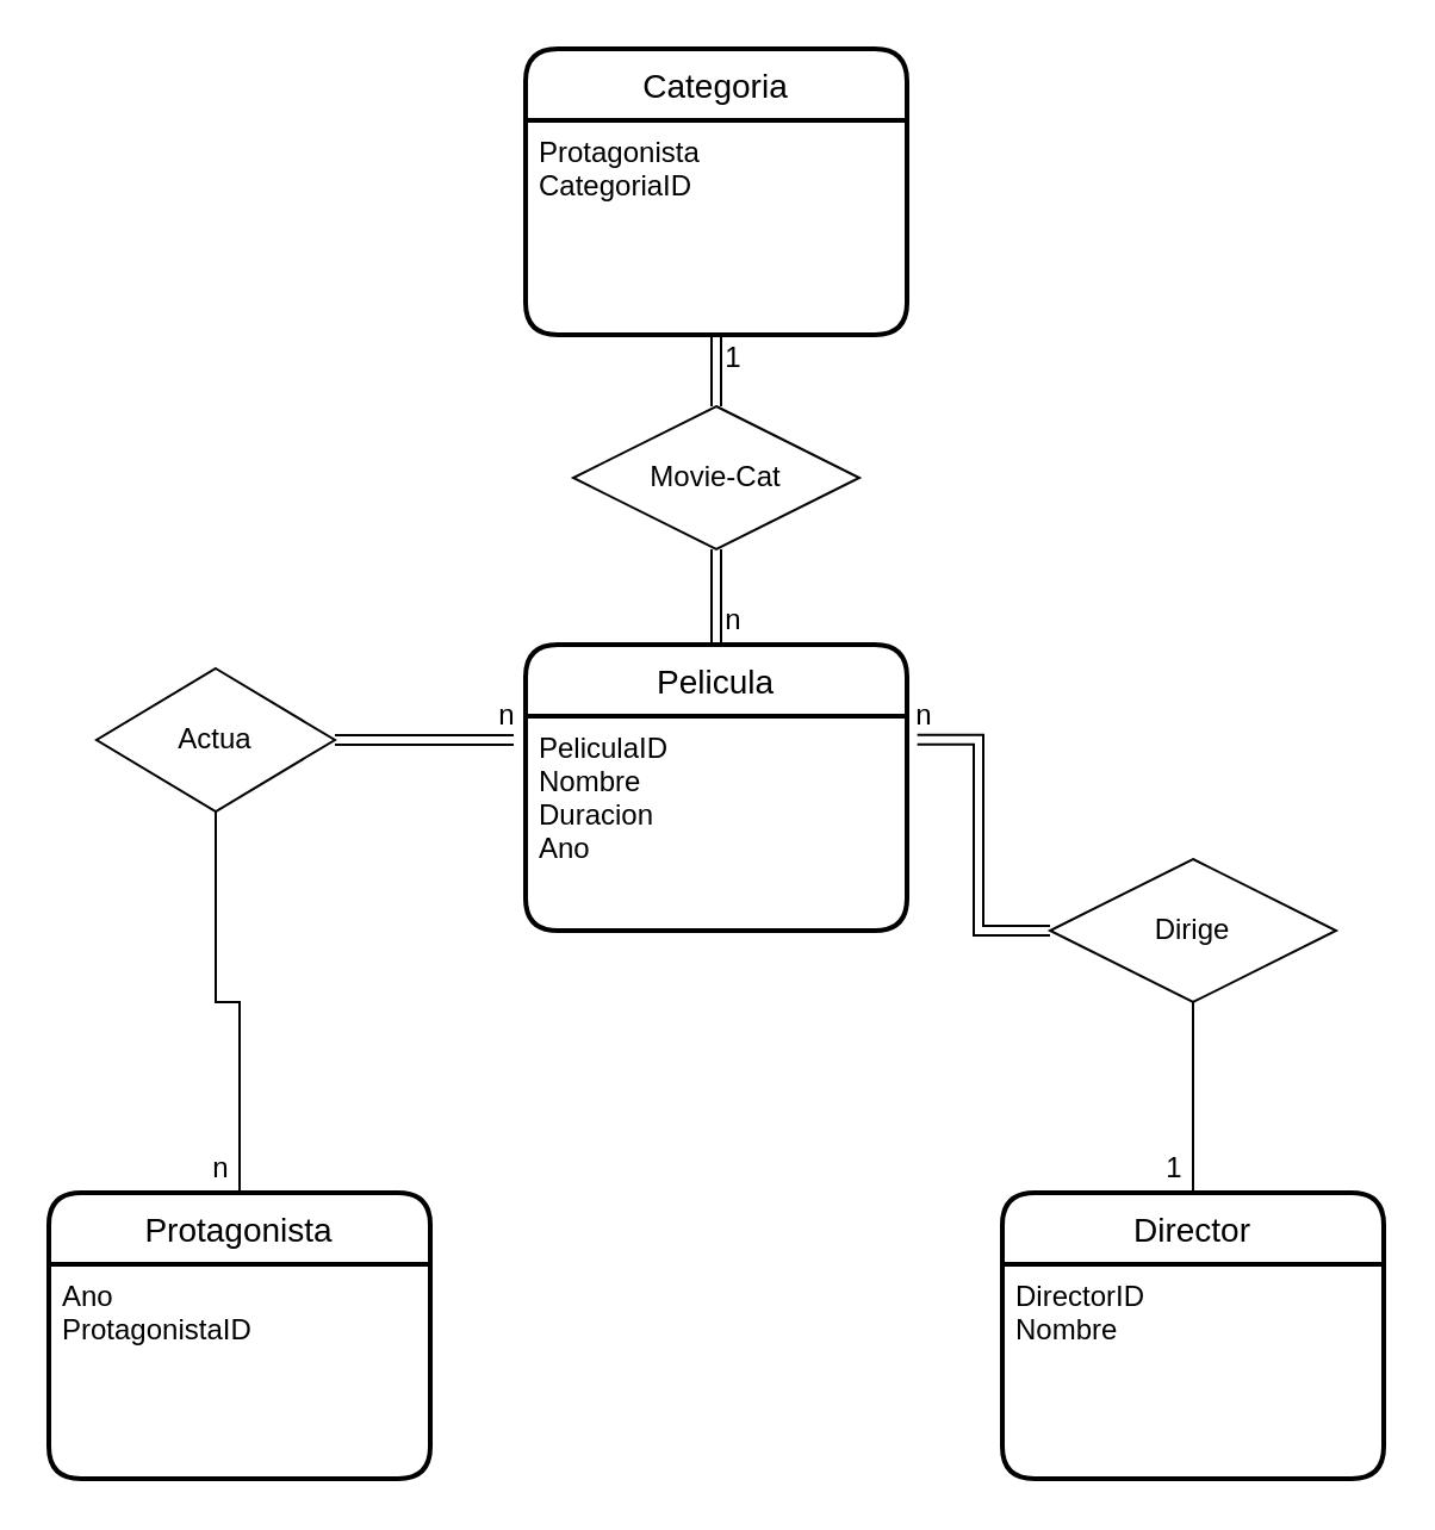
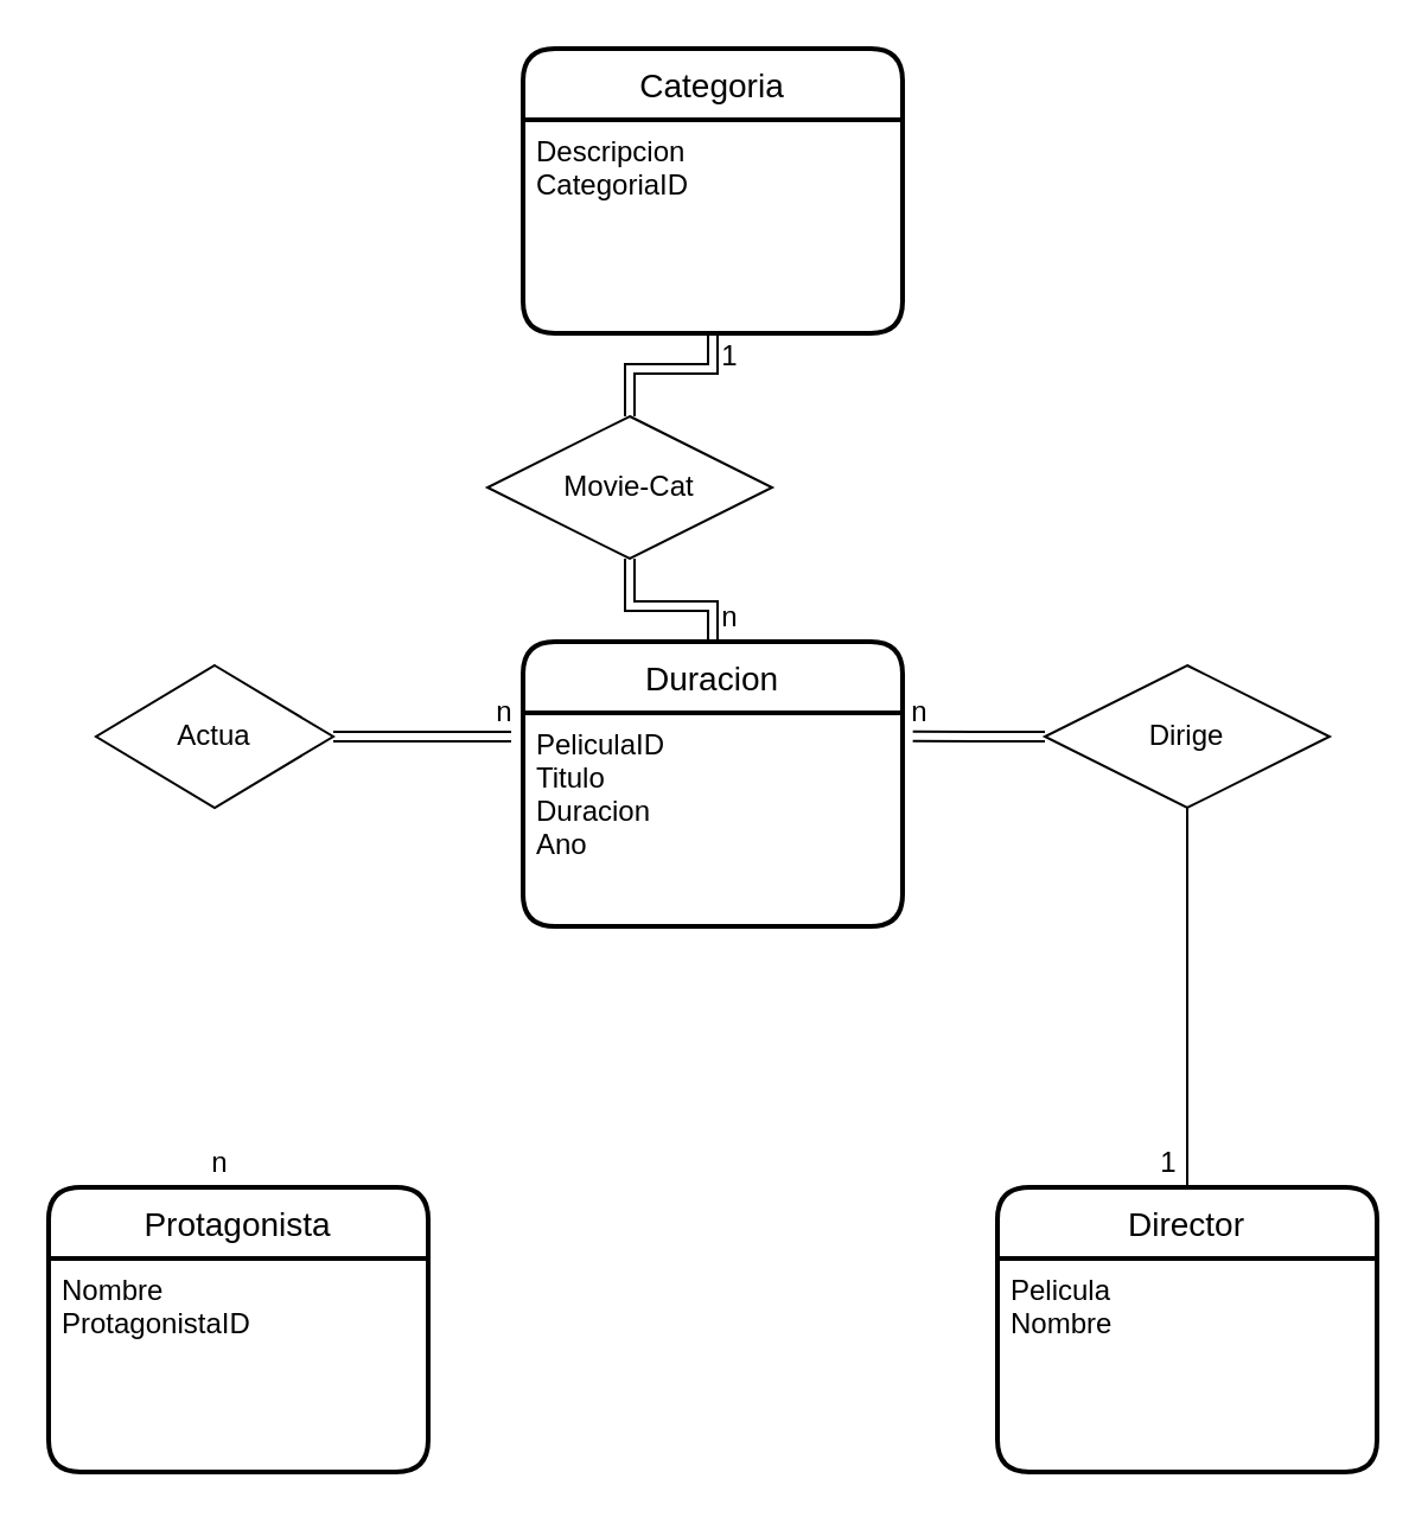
- <mxCell id="5" value="Protagonista&#10;CategoriaID" style="align=left;strokeColor=none;fillColor=none;spacingLeft=4;fontSize=12;verticalAlign=top;resizable=0;rotatable=0;part=1;" parent="4" vertex="1"><mxGeometry y="30" width="160" height="90" as="geometry" /></mxCell>
+ <mxCell id="5" value="Descripcion&#10;CategoriaID" style="align=left;strokeColor=none;fillColor=none;spacingLeft=4;fontSize=12;verticalAlign=top;resizable=0;rotatable=0;part=1;" parent="4" vertex="1"><mxGeometry y="30" width="160" height="90" as="geometry" /></mxCell>
- <mxCell id="18" value="Movie-Cat" style="shape=rhombus;perimeter=rhombusPerimeter;whiteSpace=wrap;html=1;align=center;" parent="1" vertex="1"><mxGeometry x="240" y="170" width="120" height="60" as="geometry" /></mxCell>
+ <mxCell id="18" value="Movie-Cat" style="shape=rhombus;perimeter=rhombusPerimeter;whiteSpace=wrap;html=1;align=center;" parent="1" vertex="1"><mxGeometry x="205" y="175" width="120" height="60" as="geometry" /></mxCell>
- <mxCell id="2" value="Pelicula" style="swimlane;childLayout=stackLayout;horizontal=1;startSize=30;horizontalStack=0;rounded=1;fontSize=14;fontStyle=0;strokeWidth=2;resizeParent=0;resizeLast=1;shadow=0;dashed=0;align=center;" parent="1" vertex="1"><mxGeometry x="220" y="270" width="160" height="120" as="geometry" /></mxCell>
+ <mxCell id="2" value="Duracion" style="swimlane;childLayout=stackLayout;horizontal=1;startSize=30;horizontalStack=0;rounded=1;fontSize=14;fontStyle=0;strokeWidth=2;resizeParent=0;resizeLast=1;shadow=0;dashed=0;align=center;" parent="1" vertex="1"><mxGeometry x="220" y="270" width="160" height="120" as="geometry" /></mxCell>
- <mxCell id="3" value="PeliculaID&#10;Nombre&#10;Duracion&#10;Ano" style="align=left;strokeColor=none;fillColor=none;spacingLeft=4;fontSize=12;verticalAlign=top;resizable=0;rotatable=0;part=1;" parent="2" vertex="1"><mxGeometry y="30" width="160" height="90" as="geometry" /></mxCell>
+ <mxCell id="3" value="PeliculaID&#10;Titulo&#10;Duracion&#10;Ano" style="align=left;strokeColor=none;fillColor=none;spacingLeft=4;fontSize=12;verticalAlign=top;resizable=0;rotatable=0;part=1;" parent="2" vertex="1"><mxGeometry y="30" width="160" height="90" as="geometry" /></mxCell>
- <mxCell id="15" value="Dirige" style="shape=rhombus;perimeter=rhombusPerimeter;whiteSpace=wrap;html=1;align=center;" parent="1" vertex="1"><mxGeometry x="440" y="360" width="120" height="60" as="geometry" /></mxCell>
+ <mxCell id="15" value="Dirige" style="shape=rhombus;perimeter=rhombusPerimeter;whiteSpace=wrap;html=1;align=center;" parent="1" vertex="1"><mxGeometry x="440" y="280" width="120" height="60" as="geometry" /></mxCell>
- <mxCell id="6" style="edgeStyle=orthogonalEdgeStyle;rounded=0;orthogonalLoop=1;jettySize=auto;html=1;entryX=0.5;entryY=1;entryDx=0;entryDy=0;endArrow=none;endFill=0;" parent="1" source="7" target="13" edge="1"><mxGeometry relative="1" as="geometry" /></mxCell>
- <mxCell id="8" value="Ano&#10;ProtagonistaID" style="align=left;strokeColor=none;fillColor=none;spacingLeft=4;fontSize=12;verticalAlign=top;resizable=0;rotatable=0;part=1;" parent="7" vertex="1"><mxGeometry y="30" width="160" height="90" as="geometry" /></mxCell>
+ <mxCell id="8" value="Nombre&#10;ProtagonistaID" style="align=left;strokeColor=none;fillColor=none;spacingLeft=4;fontSize=12;verticalAlign=top;resizable=0;rotatable=0;part=1;" parent="7" vertex="1"><mxGeometry y="30" width="160" height="90" as="geometry" /></mxCell>
- <mxCell id="11" value="DirectorID&#10;Nombre" style="align=left;strokeColor=none;fillColor=none;spacingLeft=4;fontSize=12;verticalAlign=top;resizable=0;rotatable=0;part=1;" parent="10" vertex="1"><mxGeometry y="30" width="160" height="90" as="geometry" /></mxCell>
+ <mxCell id="11" value="Pelicula&#10;Nombre" style="align=left;strokeColor=none;fillColor=none;spacingLeft=4;fontSize=12;verticalAlign=top;resizable=0;rotatable=0;part=1;" parent="10" vertex="1"><mxGeometry y="30" width="160" height="90" as="geometry" /></mxCell>
